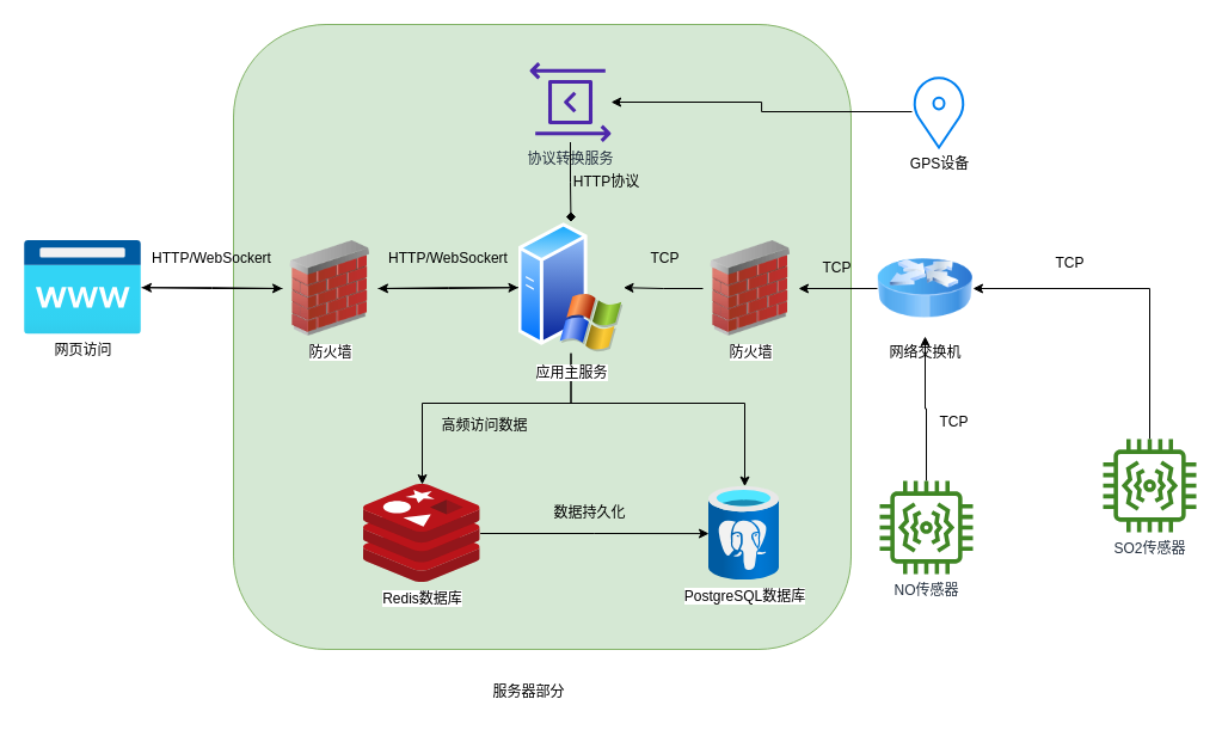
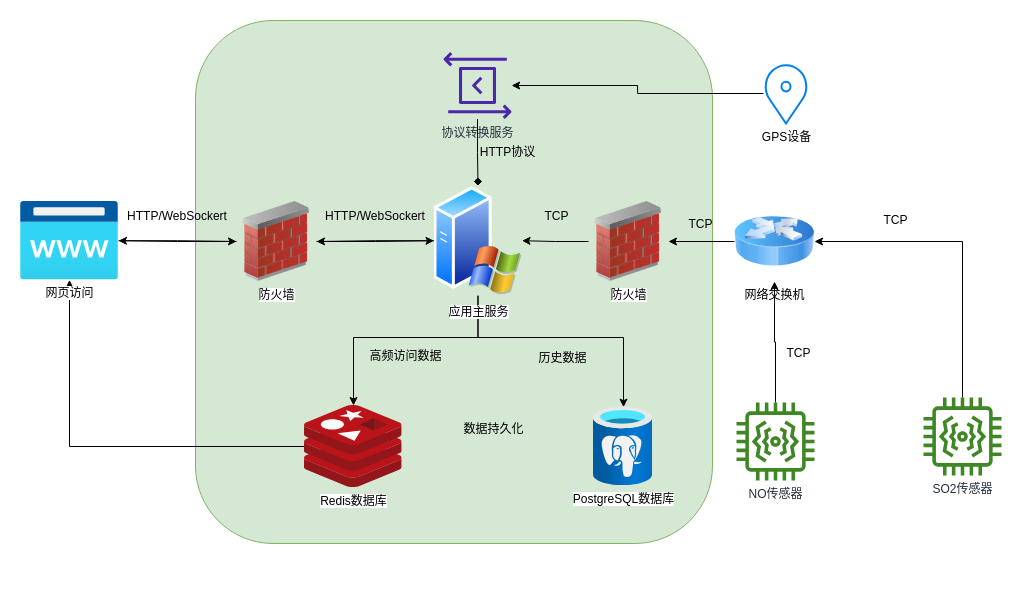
+ <mxCell id="20" value="历史数据" style="text;html=1;strokeColor=none;fillColor=none;align=center;verticalAlign=middle;whiteSpace=wrap;rounded=0;" vertex="1" parent="1"><mxGeometry x="521.5" y="343" width="81" height="30" as="geometry" /></mxCell>
- <mxCell id="25" value="SO2传感器" style="sketch=0;outlineConnect=0;fontColor=#232F3E;gradientColor=none;fillColor=#3F8624;strokeColor=none;dashed=0;verticalLabelPosition=bottom;verticalAlign=top;align=center;html=1;fontSize=12;fontStyle=0;aspect=fixed;pointerEvents=1;shape=mxgraph.aws4.iot_thing_vibration_sensor;" vertex="1" parent="1"><mxGeometry x="923" y="367" width="78" height="78" as="geometry" /></mxCell>
+ <mxCell id="25" value="SO2传感器" style="sketch=0;outlineConnect=0;fontColor=#232F3E;gradientColor=none;fillColor=#3F8624;strokeColor=none;dashed=0;verticalLabelPosition=bottom;verticalAlign=top;align=center;html=1;fontSize=12;fontStyle=0;aspect=fixed;pointerEvents=1;shape=mxgraph.aws4.iot_thing_vibration_sensor;" vertex="1" parent="1"><mxGeometry x="923" y="397" width="78" height="78" as="geometry" /></mxCell>
- <mxCell id="6" style="edgeStyle=orthogonalEdgeStyle;rounded=0;orthogonalLoop=1;jettySize=auto;html=1;" edge="1" parent="1" source="7" target="5"><mxGeometry relative="1" as="geometry" /></mxCell>
+ <mxCell id="6" style="edgeStyle=orthogonalEdgeStyle;rounded=0;orthogonalLoop=1;jettySize=auto;html=1;" edge="1" parent="1" source="7" target="13"><mxGeometry relative="1" as="geometry" /></mxCell>
- <mxCell id="37" value="服务器部分" style="text;html=1;strokeColor=none;fillColor=none;align=center;verticalAlign=middle;whiteSpace=wrap;rounded=0;" vertex="1" parent="1"><mxGeometry x="401.62" y="564" width="81" height="30" as="geometry" /></mxCell>
